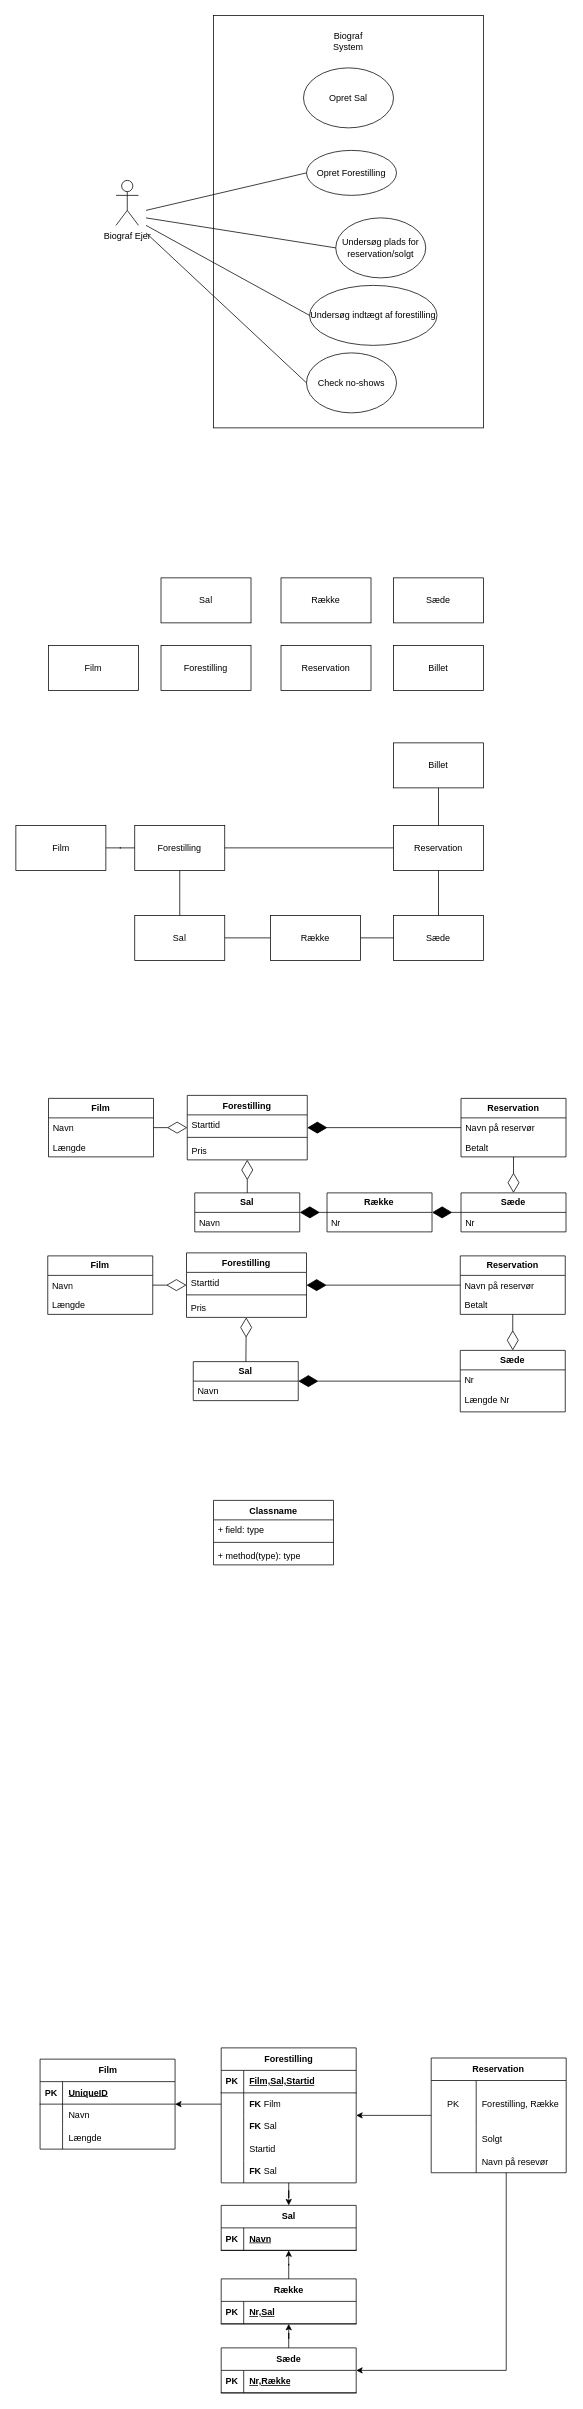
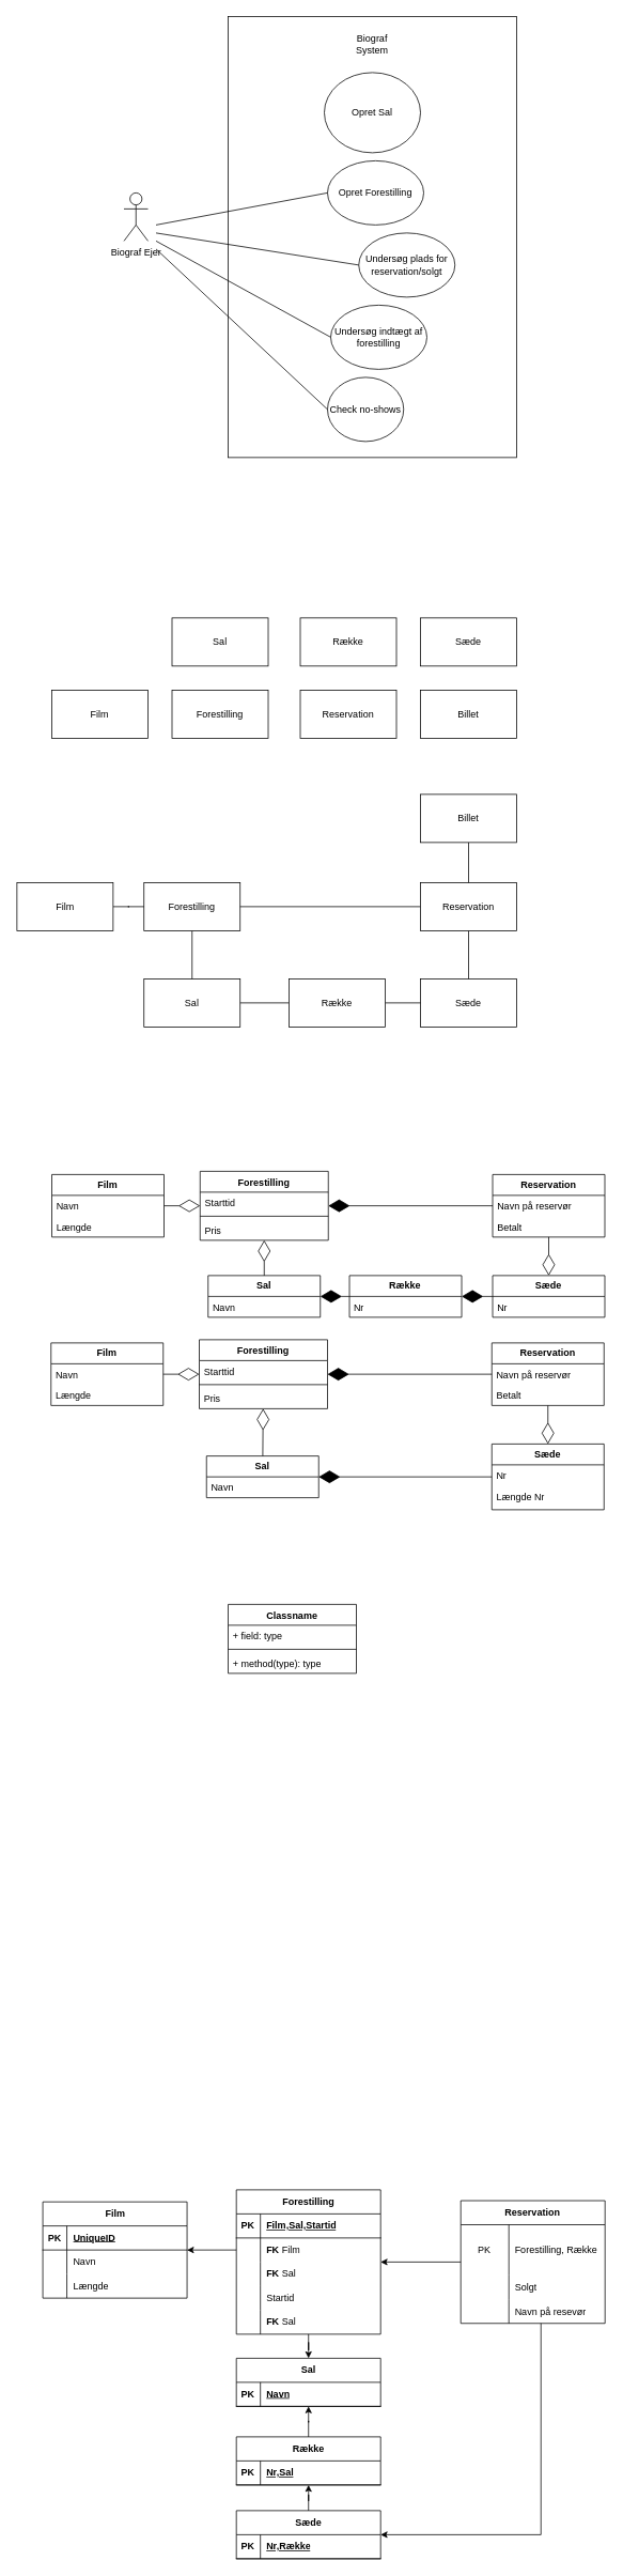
- <mxCell id="5" value="Opret Sal" style="ellipse;whiteSpace=wrap;html=1;" parent="1" vertex="1"><mxGeometry x="404" y="90" width="120" height="80" as="geometry" /></mxCell>
+ <mxCell id="5" value="Opret Sal" style="ellipse;whiteSpace=wrap;html=1;" parent="1" vertex="1"><mxGeometry x="404" y="90" width="120" height="100" as="geometry" /></mxCell>
- <mxCell id="6" value="Opret Forestilling" style="ellipse;whiteSpace=wrap;html=1;" parent="1" vertex="1"><mxGeometry x="408" y="200" width="120" height="60" as="geometry" /></mxCell>
+ <mxCell id="6" value="Opret Forestilling" style="ellipse;whiteSpace=wrap;html=1;" parent="1" vertex="1"><mxGeometry x="408" y="200" width="120" height="80" as="geometry" /></mxCell>
- <mxCell id="8" value="Undersøg indtægt af forestilling" style="ellipse;whiteSpace=wrap;html=1;" parent="1" vertex="1"><mxGeometry x="412" y="380" width="170" height="80" as="geometry" /></mxCell>
+ <mxCell id="8" value="Undersøg indtægt af forestilling" style="ellipse;whiteSpace=wrap;html=1;" parent="1" vertex="1"><mxGeometry x="412" y="380" width="120" height="80" as="geometry" /></mxCell>
- <mxCell id="9" value="Check no-shows" style="ellipse;whiteSpace=wrap;html=1;" parent="1" vertex="1"><mxGeometry x="408" y="470" width="120" height="80" as="geometry" /></mxCell>
+ <mxCell id="9" value="Check no-shows" style="ellipse;whiteSpace=wrap;html=1;" parent="1" vertex="1"><mxGeometry x="408" y="470" width="95" height="80" as="geometry" /></mxCell>
